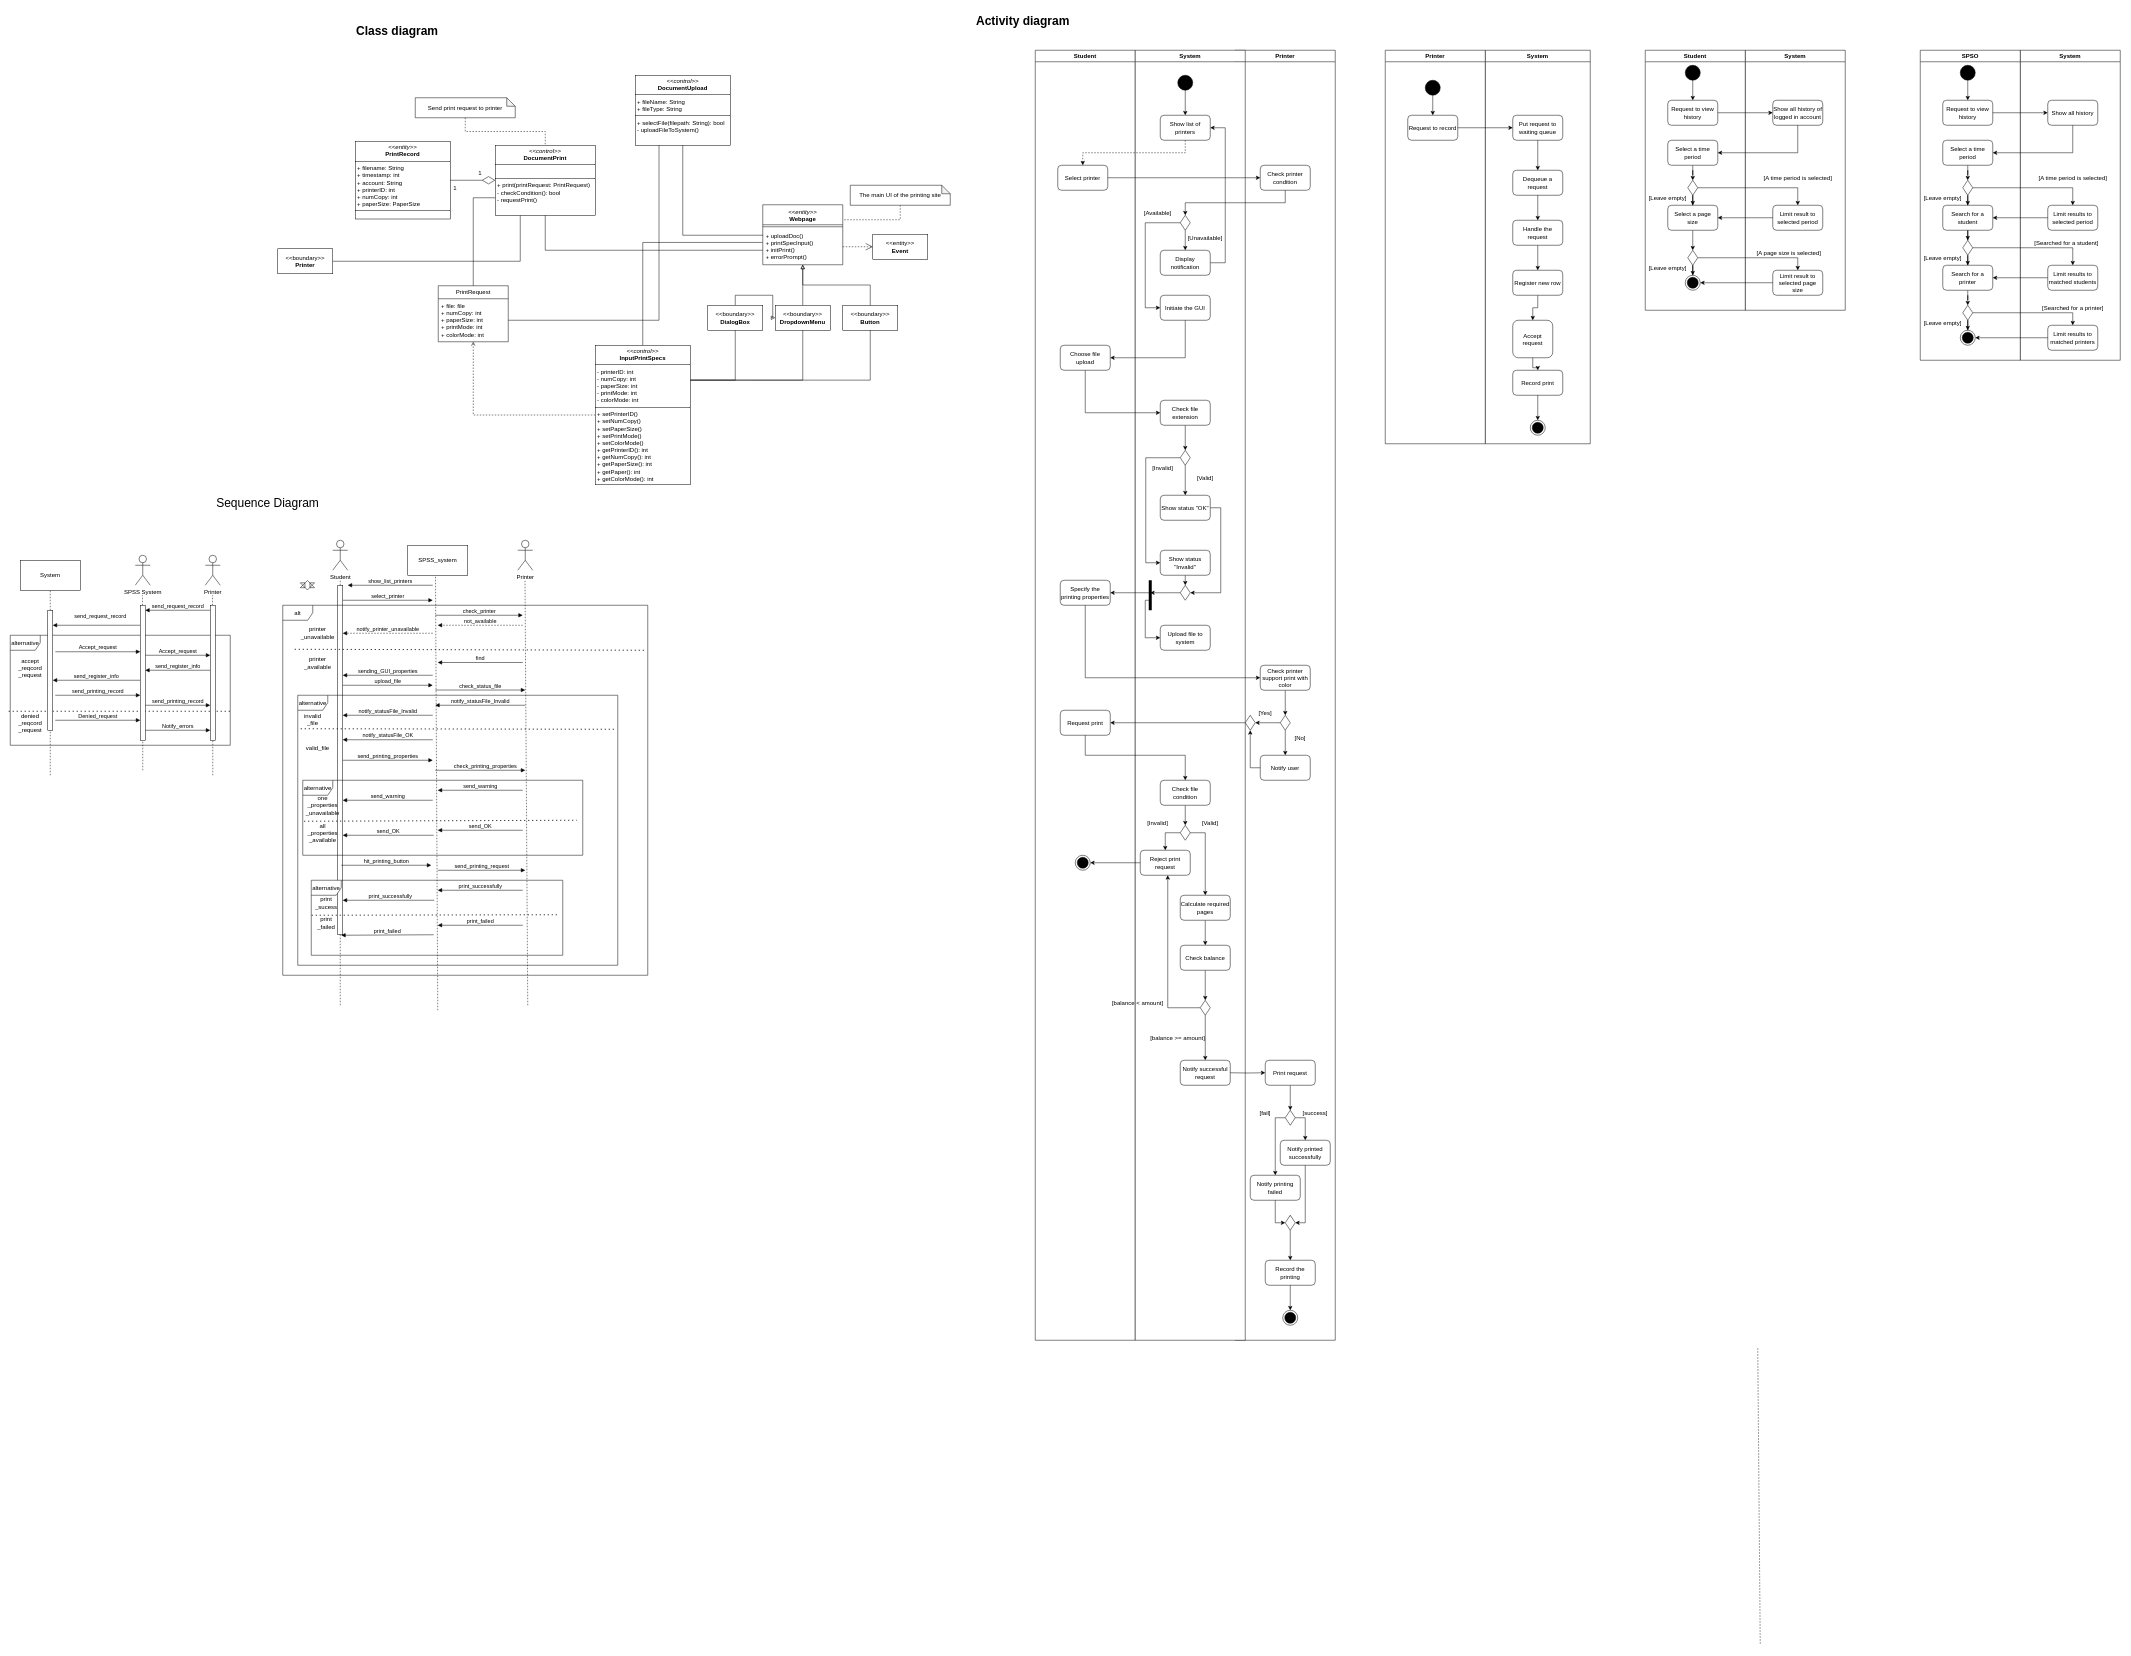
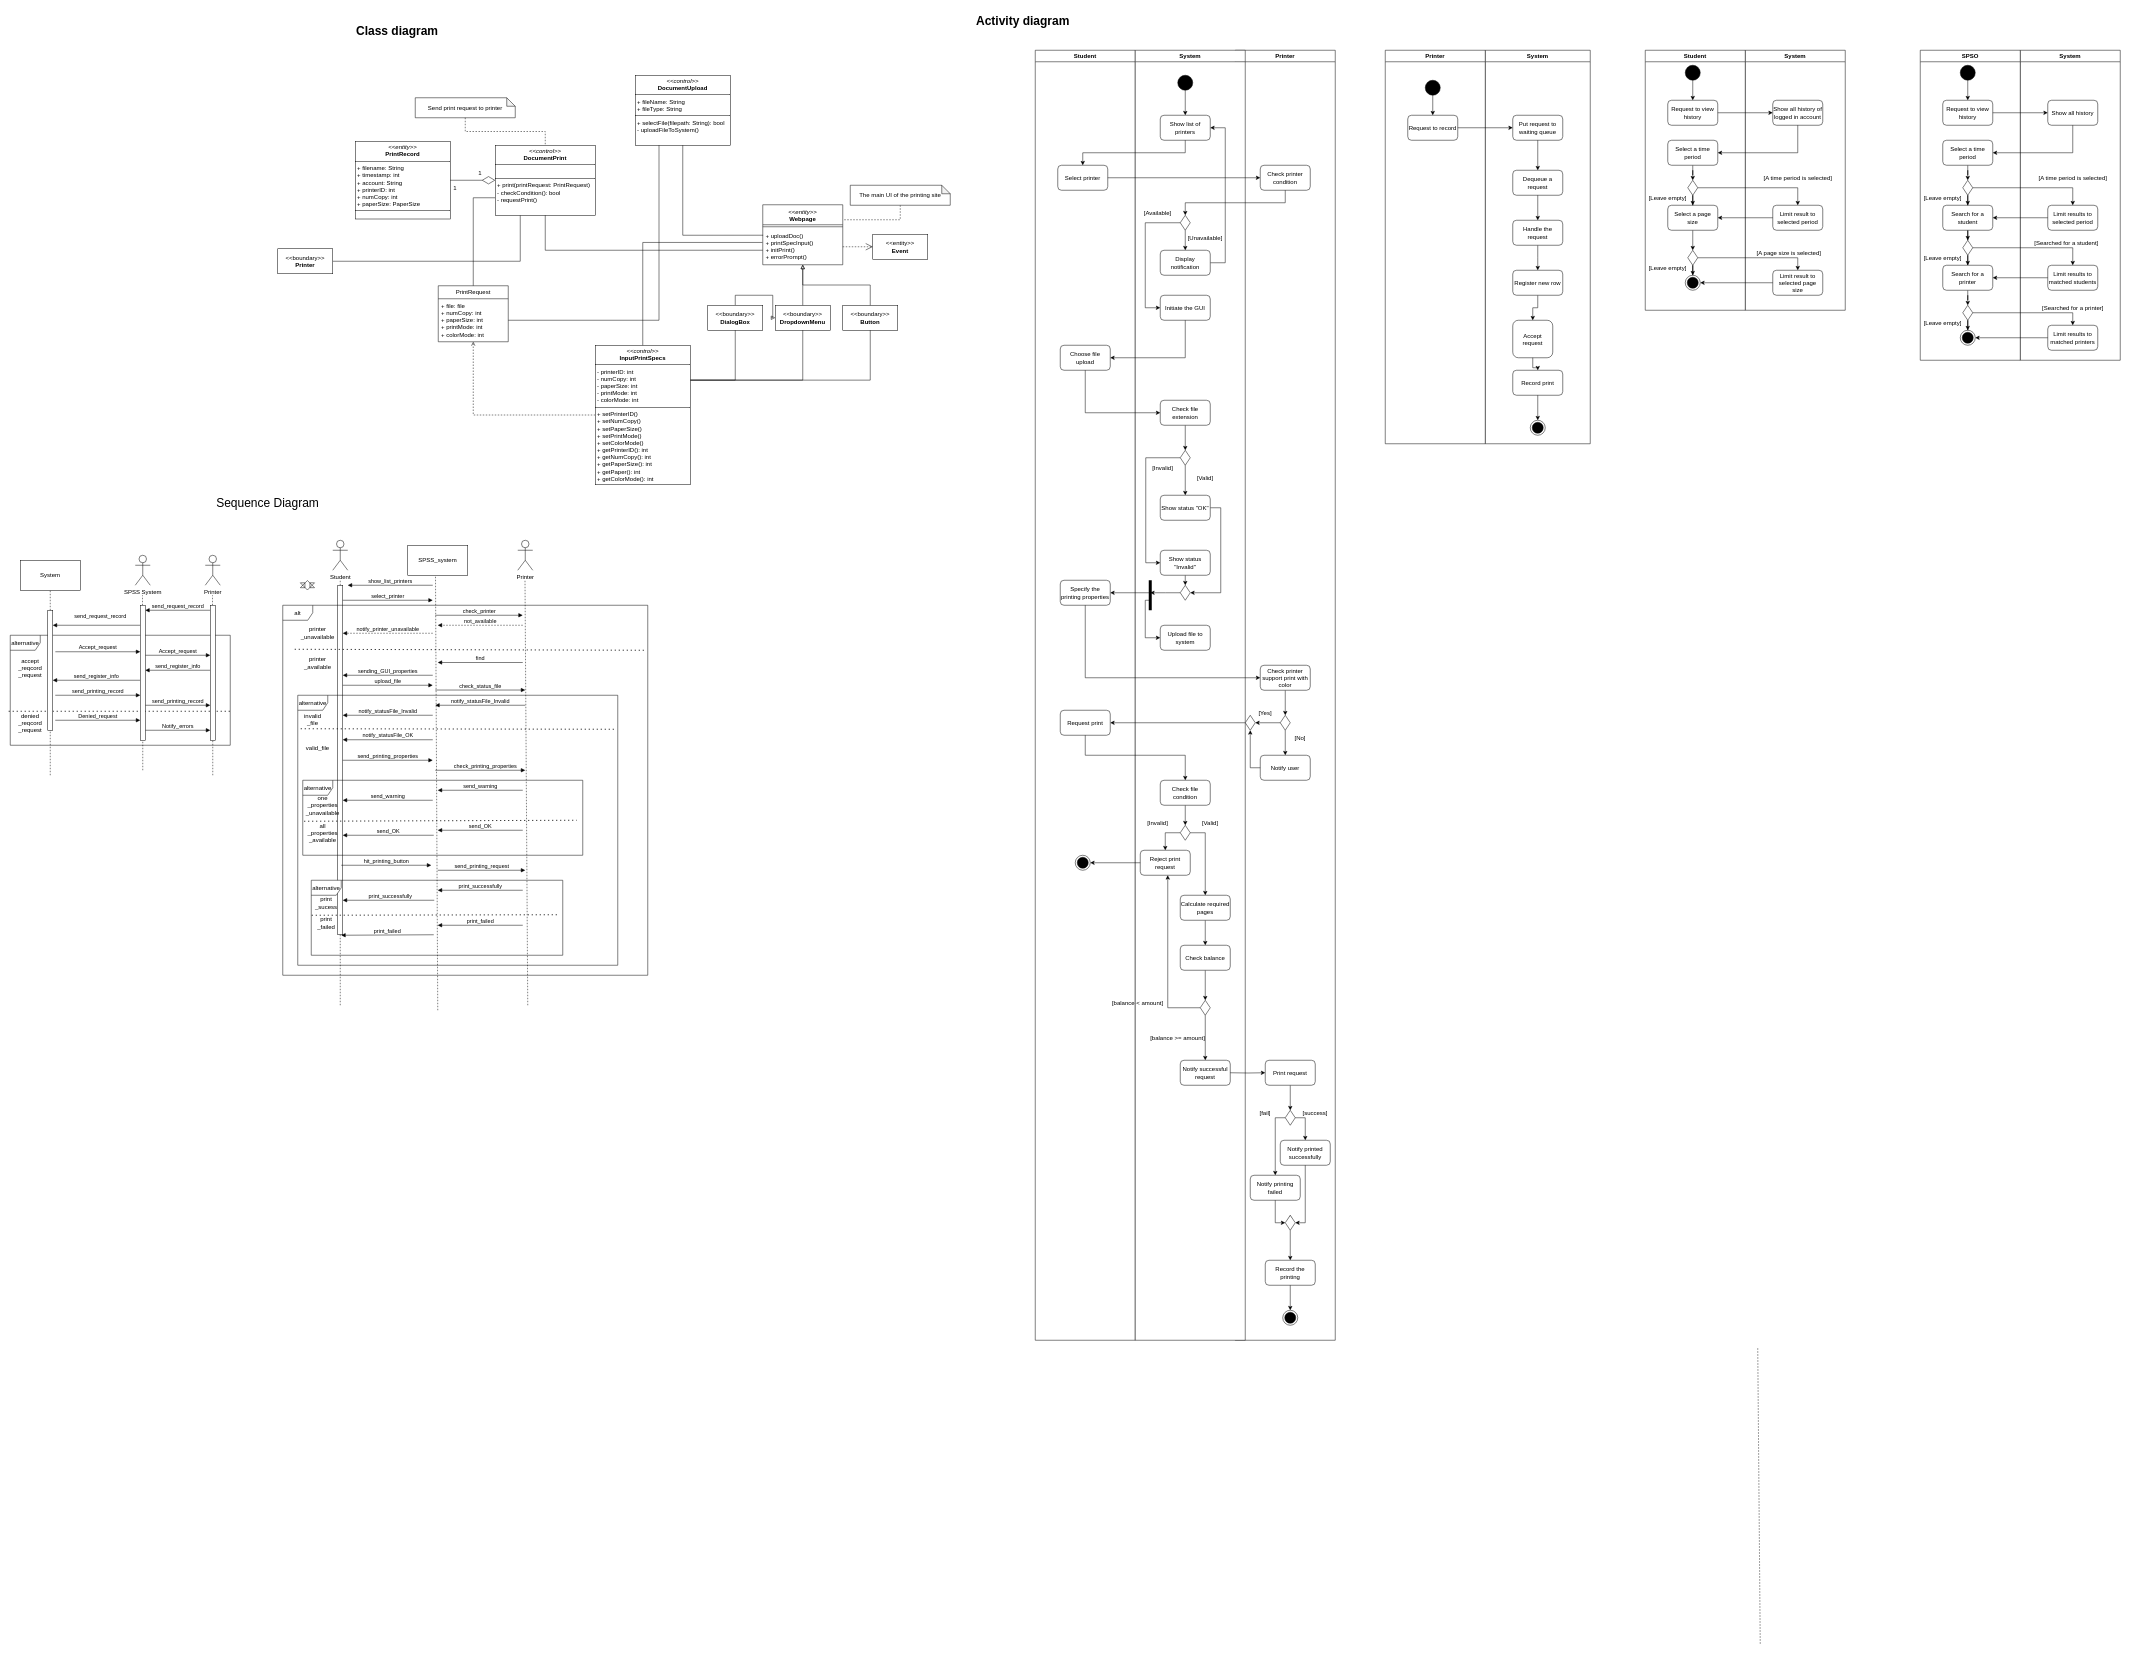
- <mxCell id="129" style="edgeStyle=orthogonalEdgeStyle;rounded=0;orthogonalLoop=1;jettySize=auto;html=1;exitX=0.5;exitY=1;exitDx=0;exitDy=0;entryX=0.5;entryY=0;entryDx=0;entryDy=0;dashed=1;" edge="1" parent="1" source="82" target="76"><mxGeometry relative="1" as="geometry" /></mxCell>
+ <mxCell id="129" style="edgeStyle=orthogonalEdgeStyle;rounded=0;orthogonalLoop=1;jettySize=auto;html=1;exitX=0.5;exitY=1;exitDx=0;exitDy=0;entryX=0.5;entryY=0;entryDx=0;entryDy=0;" edge="1" parent="1" source="82" target="76"><mxGeometry relative="1" as="geometry" /></mxCell>
